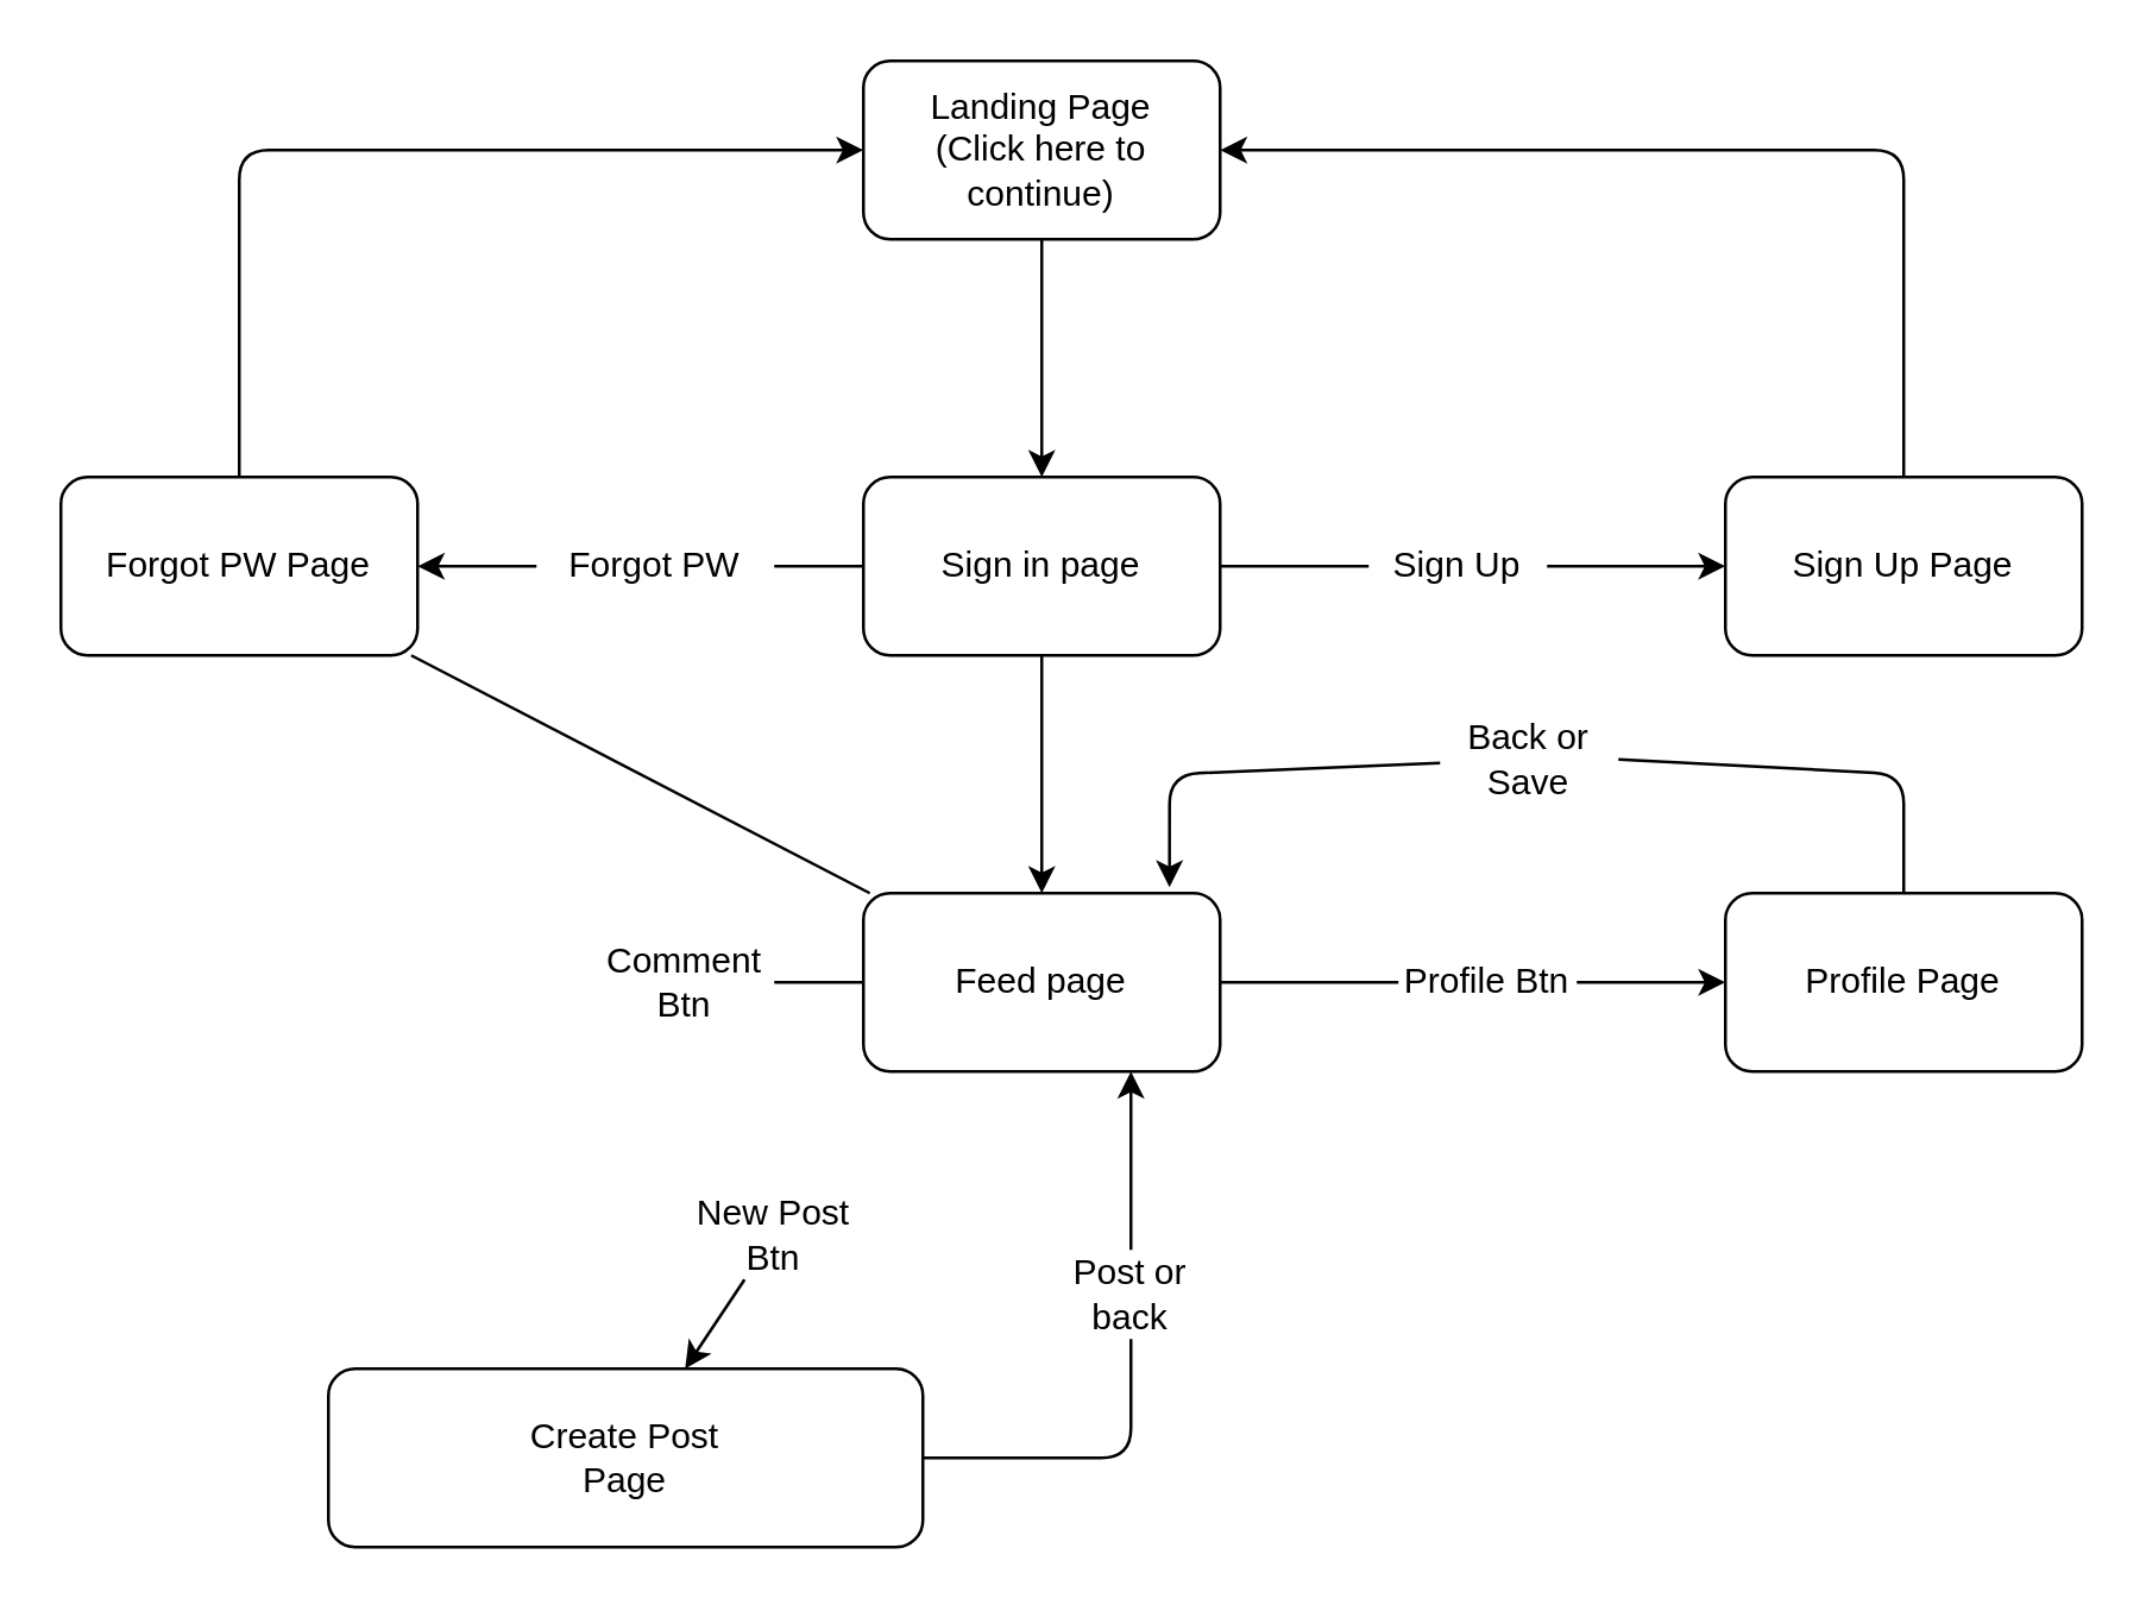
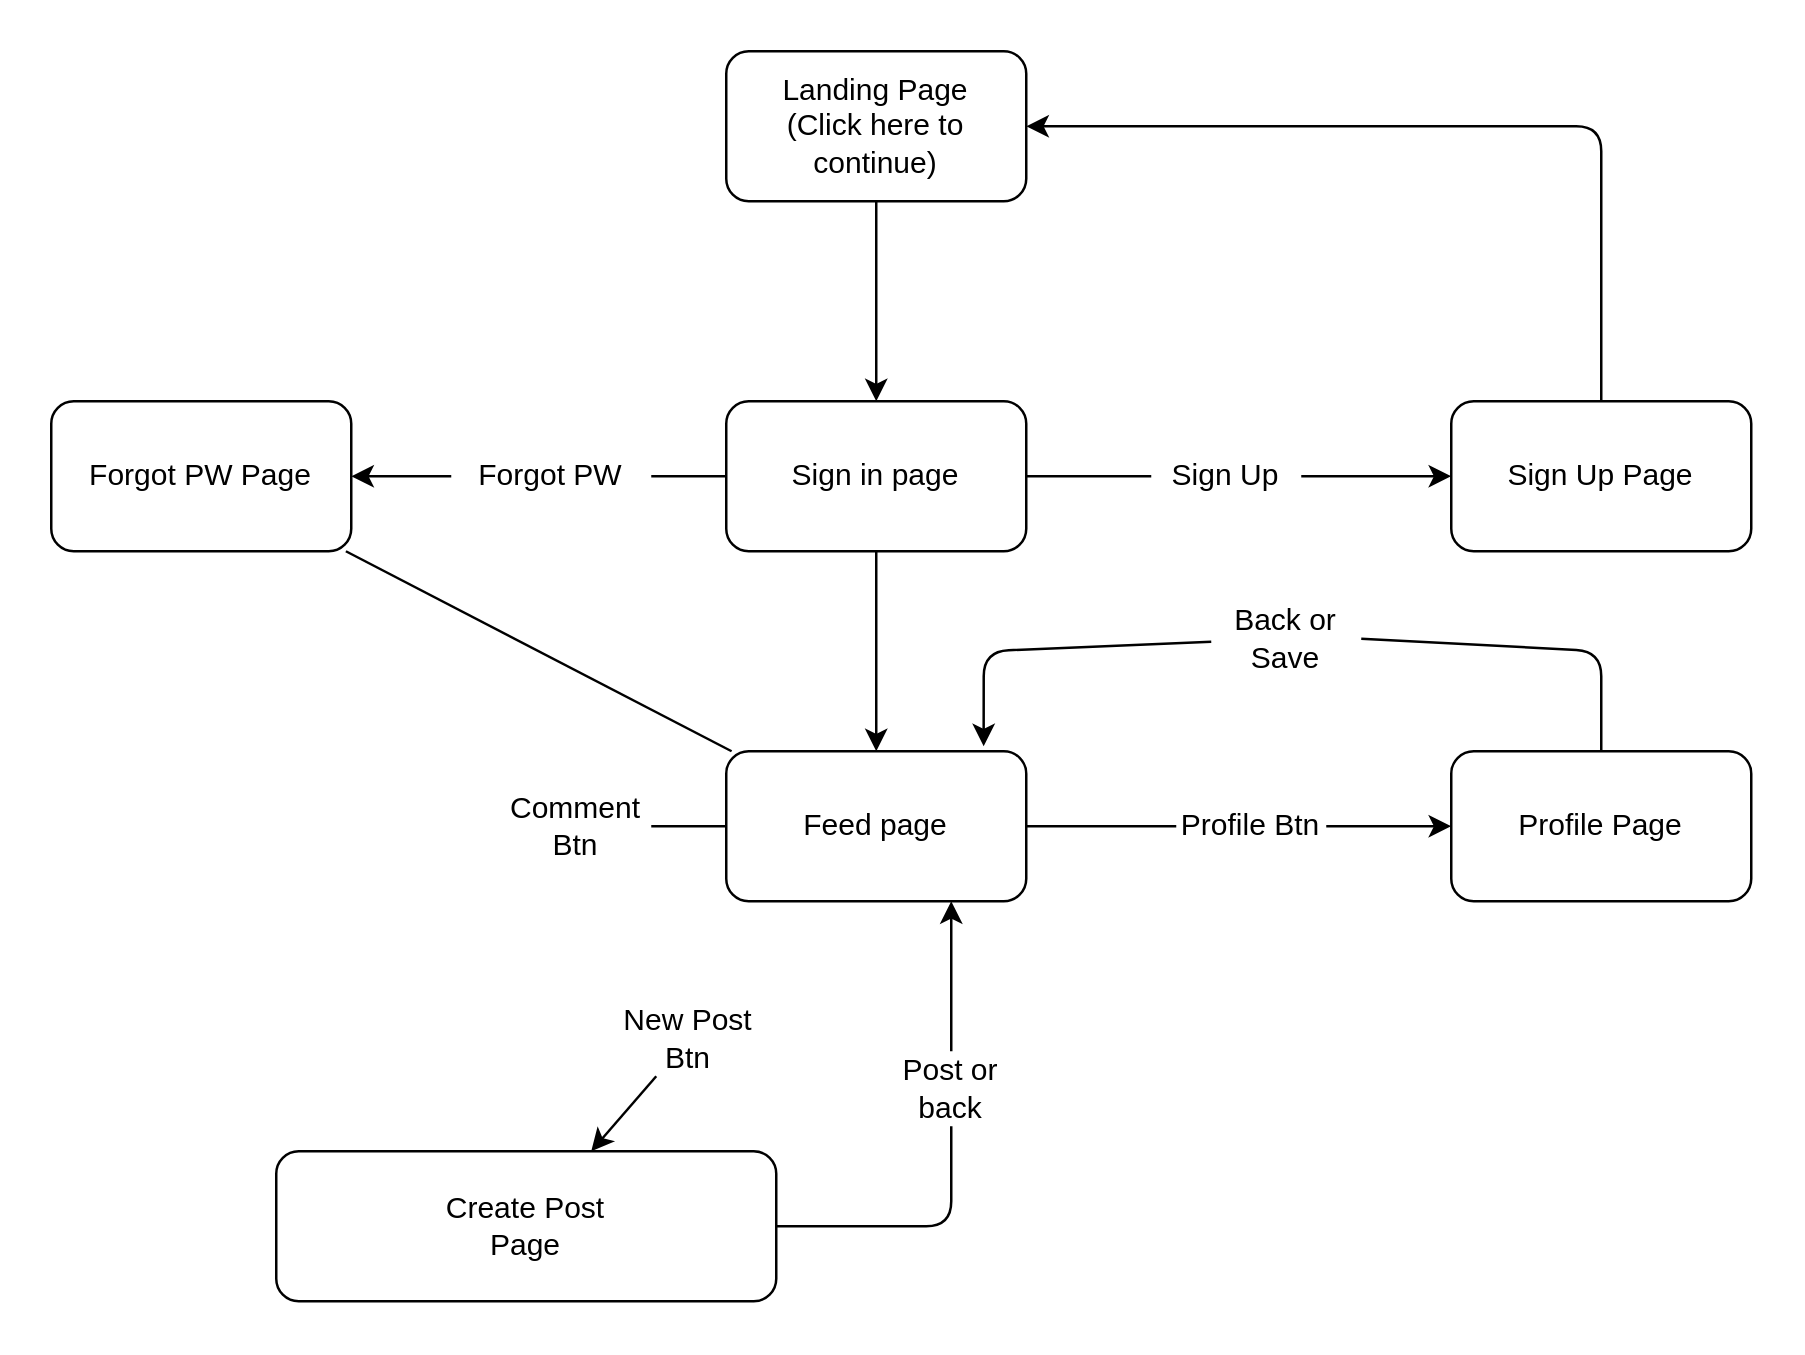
- <mxCell id="10" style="edgeStyle=none;html=1;entryX=0;entryY=0.5;entryDx=0;entryDy=0;" edge="1" parent="1" source="11" target="3"><mxGeometry relative="1" as="geometry"><Array as="points"><mxPoint x="80" y="50" /></Array></mxGeometry></mxCell>
- <mxCell id="28" value="New Post Btn" style="text;html=1;strokeColor=none;fillColor=none;align=center;verticalAlign=middle;whiteSpace=wrap;rounded=0;" vertex="1" parent="1"><mxGeometry x="230" y="400" width="60" height="30" as="geometry" /></mxCell>
+ <mxCell id="28" value="New Post Btn" style="text;html=1;strokeColor=none;fillColor=none;align=center;verticalAlign=middle;whiteSpace=wrap;rounded=0;" vertex="1" parent="1"><mxGeometry x="245" y="400" width="60" height="30" as="geometry" /></mxCell>
